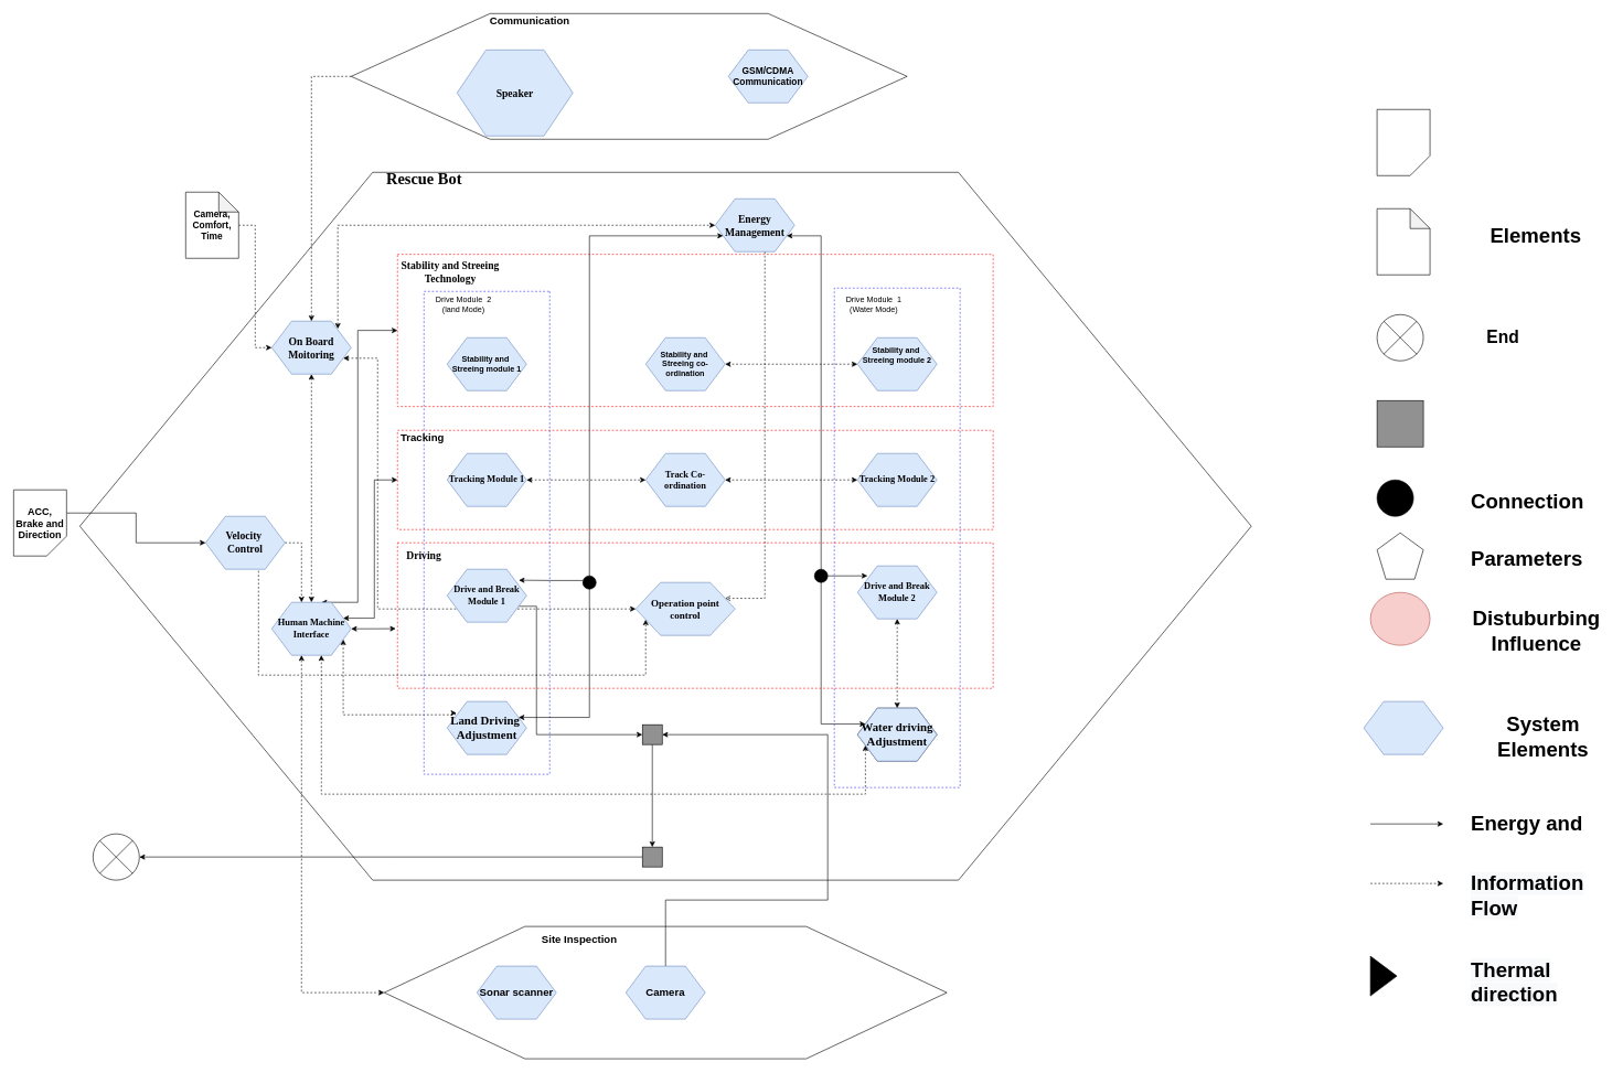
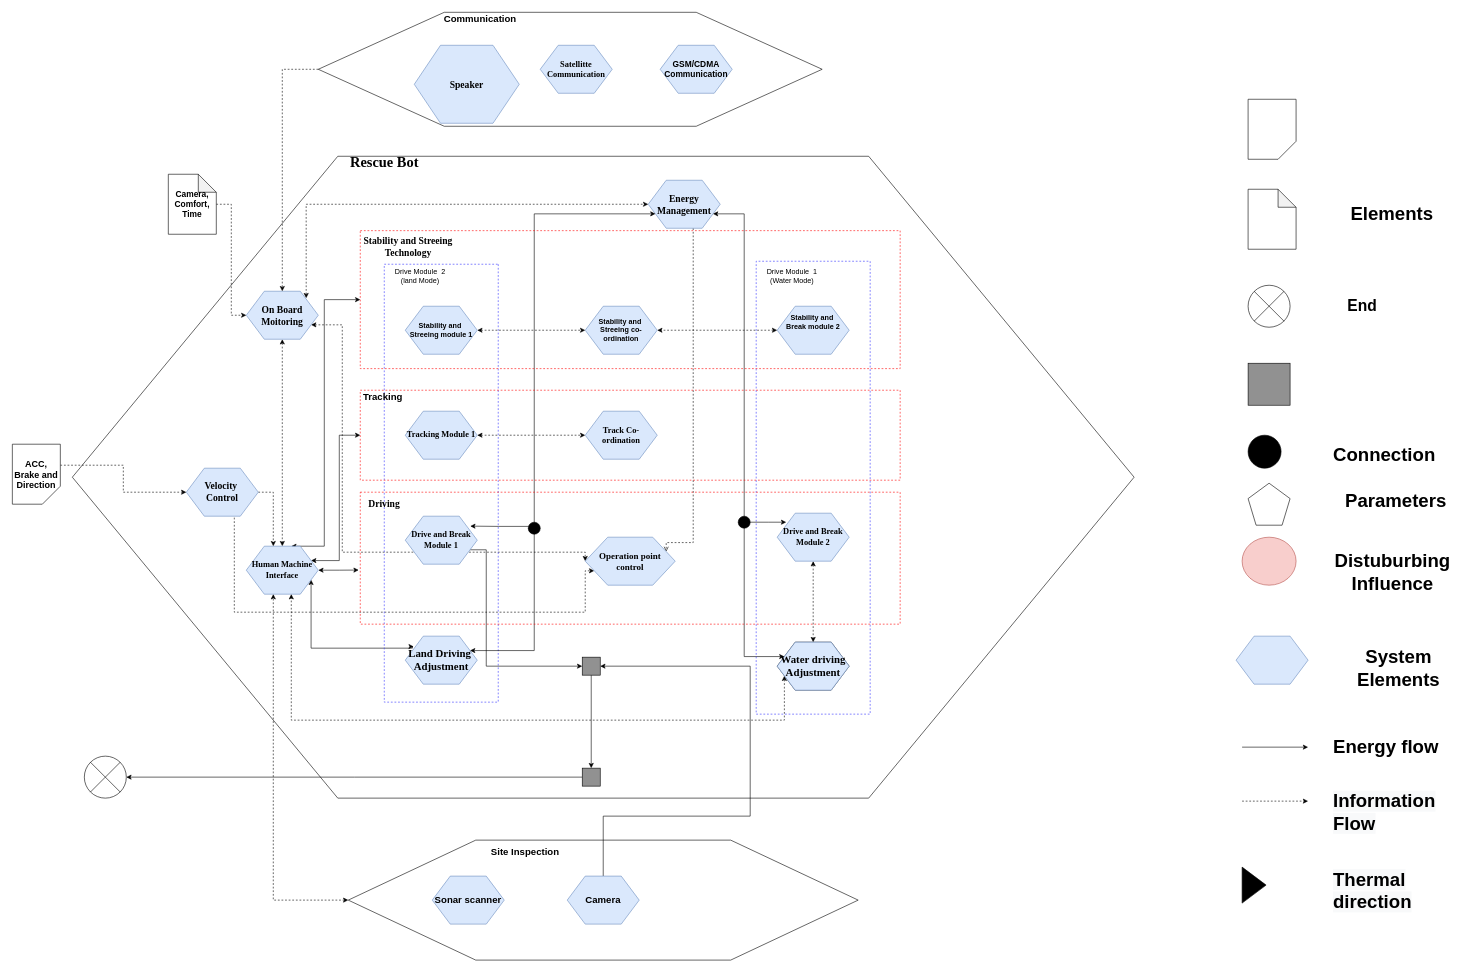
+ <mxCell id="36" value="&lt;p&gt;&lt;b&gt;&lt;font face=&quot;Times New Roman&quot; style=&quot;font-size: 14px&quot;&gt;Satellitte Communication&lt;/font&gt;&lt;/b&gt;&lt;/p&gt;" style="shape=hexagon;perimeter=hexagonPerimeter2;whiteSpace=wrap;html=1;fillColor=#dae8fc;strokeColor=#6c8ebf;" parent="1" vertex="1"><mxGeometry x="900" y="75" width="120" height="80" as="geometry" /></mxCell>
+ <mxCell id="21" style="edgeStyle=orthogonalEdgeStyle;rounded=0;orthogonalLoop=1;jettySize=auto;html=1;dashed=1;startArrow=classic;startFill=1;" parent="1" source="22" target="17" edge="1"><mxGeometry relative="1" as="geometry" /></mxCell>
- <mxCell id="46" value="&lt;p&gt;&lt;b&gt;Stability and&amp;nbsp;&lt;br&gt;&lt;/b&gt;&lt;b&gt;Streeing module 2&lt;/b&gt;&lt;/p&gt;&lt;p&gt;&lt;b&gt;&lt;br&gt;&lt;/b&gt;&lt;/p&gt;" style="shape=hexagon;perimeter=hexagonPerimeter2;whiteSpace=wrap;html=1;fillColor=#dae8fc;strokeColor=#6c8ebf;" parent="1" vertex="1"><mxGeometry x="1295" y="510" width="120" height="80" as="geometry" /></mxCell>
+ <mxCell id="46" value="&lt;p&gt;&lt;b&gt;Stability and&amp;nbsp;&lt;br&gt;&lt;/b&gt;&lt;b&gt;Break module 2&lt;/b&gt;&lt;/p&gt;&lt;p&gt;&lt;b&gt;&lt;br&gt;&lt;/b&gt;&lt;/p&gt;" style="shape=hexagon;perimeter=hexagonPerimeter2;whiteSpace=wrap;html=1;fillColor=#dae8fc;strokeColor=#6c8ebf;" parent="1" vertex="1"><mxGeometry x="1295" y="510" width="120" height="80" as="geometry" /></mxCell>
- <mxCell id="43" style="edgeStyle=orthogonalEdgeStyle;rounded=0;orthogonalLoop=1;jettySize=auto;html=1;entryX=1;entryY=0.5;entryDx=0;entryDy=0;dashed=1;startArrow=classic;startFill=1;" parent="1" source="44" target="25" edge="1"><mxGeometry relative="1" as="geometry" /></mxCell>
- <mxCell id="44" value="&lt;p&gt;&lt;b&gt;&lt;font face=&quot;Times New Roman&quot; style=&quot;font-size: 14px&quot;&gt;Tracking Module 2&lt;/font&gt;&lt;/b&gt;&lt;/p&gt;" style="shape=hexagon;perimeter=hexagonPerimeter2;whiteSpace=wrap;html=1;fillColor=#dae8fc;strokeColor=#6c8ebf;" parent="1" vertex="1"><mxGeometry x="1295" y="685" width="120" height="80" as="geometry" /></mxCell>
- <mxCell id="40" style="edgeStyle=orthogonalEdgeStyle;rounded=0;orthogonalLoop=1;jettySize=auto;html=1;exitX=0;exitY=0;exitDx=0;exitDy=65;exitPerimeter=0;entryX=0;entryY=0.5;entryDx=0;entryDy=0;startArrow=none;startFill=0;dashed=0;" parent="1" source="41" target="16" edge="1"><mxGeometry relative="1" as="geometry"><mxPoint x="350" y="770" as="targetPoint" /></mxGeometry></mxCell>
+ <mxCell id="40" style="edgeStyle=orthogonalEdgeStyle;rounded=0;orthogonalLoop=1;jettySize=auto;html=1;exitX=0;exitY=0;exitDx=0;exitDy=65;exitPerimeter=0;entryX=0;entryY=0.5;entryDx=0;entryDy=0;startArrow=none;startFill=0;dashed=1;" parent="1" source="41" target="16" edge="1"><mxGeometry relative="1" as="geometry"><mxPoint x="350" y="770" as="targetPoint" /></mxGeometry></mxCell>
- <mxCell id="83" value="&lt;div style=&quot;text-align: center&quot;&gt;&lt;span style=&quot;font-size: 31px&quot;&gt;&lt;font face=&quot;helvetica&quot;&gt;&lt;b&gt;Parameters&lt;/b&gt;&lt;/font&gt;&lt;/span&gt;&lt;/div&gt;&lt;div style=&quot;text-align: center&quot;&gt;&lt;span style=&quot;font-size: 31px&quot;&gt;&lt;font face=&quot;helvetica&quot;&gt;&lt;b&gt;&lt;br&gt;&lt;/b&gt;&lt;/font&gt;&lt;/span&gt;&lt;/div&gt;" style="text;whiteSpace=wrap;html=1;" parent="1" vertex="1"><mxGeometry x="2220" y="820" width="200" height="40" as="geometry" /></mxCell>
+ <mxCell id="83" value="&lt;div style=&quot;text-align: center&quot;&gt;&lt;span style=&quot;font-size: 31px&quot;&gt;&lt;font face=&quot;helvetica&quot;&gt;&lt;b&gt;Parameters&lt;/b&gt;&lt;/font&gt;&lt;/span&gt;&lt;/div&gt;&lt;div style=&quot;text-align: center&quot;&gt;&lt;span style=&quot;font-size: 31px&quot;&gt;&lt;font face=&quot;helvetica&quot;&gt;&lt;b&gt;&lt;br&gt;&lt;/b&gt;&lt;/font&gt;&lt;/span&gt;&lt;/div&gt;" style="text;whiteSpace=wrap;html=1;" parent="1" vertex="1"><mxGeometry x="2240" y="810" width="200" height="40" as="geometry" /></mxCell>
- <mxCell id="31" value="&lt;p&gt;&lt;b&gt;&lt;font face=&quot;Times New Roman&quot; style=&quot;font-size: 15px&quot;&gt;Operation point control&lt;/font&gt;&lt;/b&gt;&lt;/p&gt;" style="shape=hexagon;perimeter=hexagonPerimeter2;whiteSpace=wrap;html=1;fillColor=#dae8fc;strokeColor=#6c8ebf;" parent="1" vertex="1"><mxGeometry x="960" y="880" width="150" height="80" as="geometry" /></mxCell>
+ <mxCell id="31" value="&lt;p&gt;&lt;b&gt;&lt;font face=&quot;Times New Roman&quot; style=&quot;font-size: 15px&quot;&gt;Operation point control&lt;/font&gt;&lt;/b&gt;&lt;/p&gt;" style="shape=hexagon;perimeter=hexagonPerimeter2;whiteSpace=wrap;html=1;fillColor=#dae8fc;strokeColor=#6c8ebf;" parent="1" vertex="1"><mxGeometry x="975" y="895" width="150" height="80" as="geometry" /></mxCell>
- <mxCell id="9" style="edgeStyle=orthogonalEdgeStyle;rounded=0;orthogonalLoop=1;jettySize=auto;html=1;exitX=1;exitY=0.75;exitDx=0;exitDy=0;startArrow=classic;startFill=1;dashed=1;entryX=0.117;entryY=0.218;entryDx=0;entryDy=0;entryPerimeter=0;" parent="1" source="13" target="27" edge="1"><mxGeometry relative="1" as="geometry"><Array as="points"><mxPoint x="518" y="1080" /><mxPoint x="687" y="1080" /><mxPoint x="687" y="1077" /></Array></mxGeometry></mxCell>
+ <mxCell id="9" style="edgeStyle=orthogonalEdgeStyle;rounded=0;orthogonalLoop=1;jettySize=auto;html=1;exitX=1;exitY=0.75;exitDx=0;exitDy=0;startArrow=classic;startFill=1;dashed=0;entryX=0.117;entryY=0.218;entryDx=0;entryDy=0;entryPerimeter=0;" parent="1" source="13" target="27" edge="1"><mxGeometry relative="1" as="geometry"><Array as="points"><mxPoint x="518" y="1080" /><mxPoint x="687" y="1080" /><mxPoint x="687" y="1077" /></Array></mxGeometry></mxCell>
- <mxCell id="86" value="&lt;div style=&quot;text-align: center&quot;&gt;&lt;span style=&quot;font-size: 31px&quot;&gt;&lt;font face=&quot;helvetica&quot;&gt;&lt;b&gt;Energy and&lt;/b&gt;&lt;/font&gt;&lt;/span&gt;&lt;/div&gt;" style="text;whiteSpace=wrap;html=1;" parent="1" vertex="1"><mxGeometry x="2220" y="1220" width="200" height="40" as="geometry" /></mxCell>
+ <mxCell id="86" value="&lt;div style=&quot;text-align: center&quot;&gt;&lt;span style=&quot;font-size: 31px&quot;&gt;&lt;font face=&quot;helvetica&quot;&gt;&lt;b&gt;Energy flow&lt;/b&gt;&lt;/font&gt;&lt;/span&gt;&lt;/div&gt;" style="text;whiteSpace=wrap;html=1;" parent="1" vertex="1"><mxGeometry x="2220" y="1220" width="200" height="40" as="geometry" /></mxCell>
